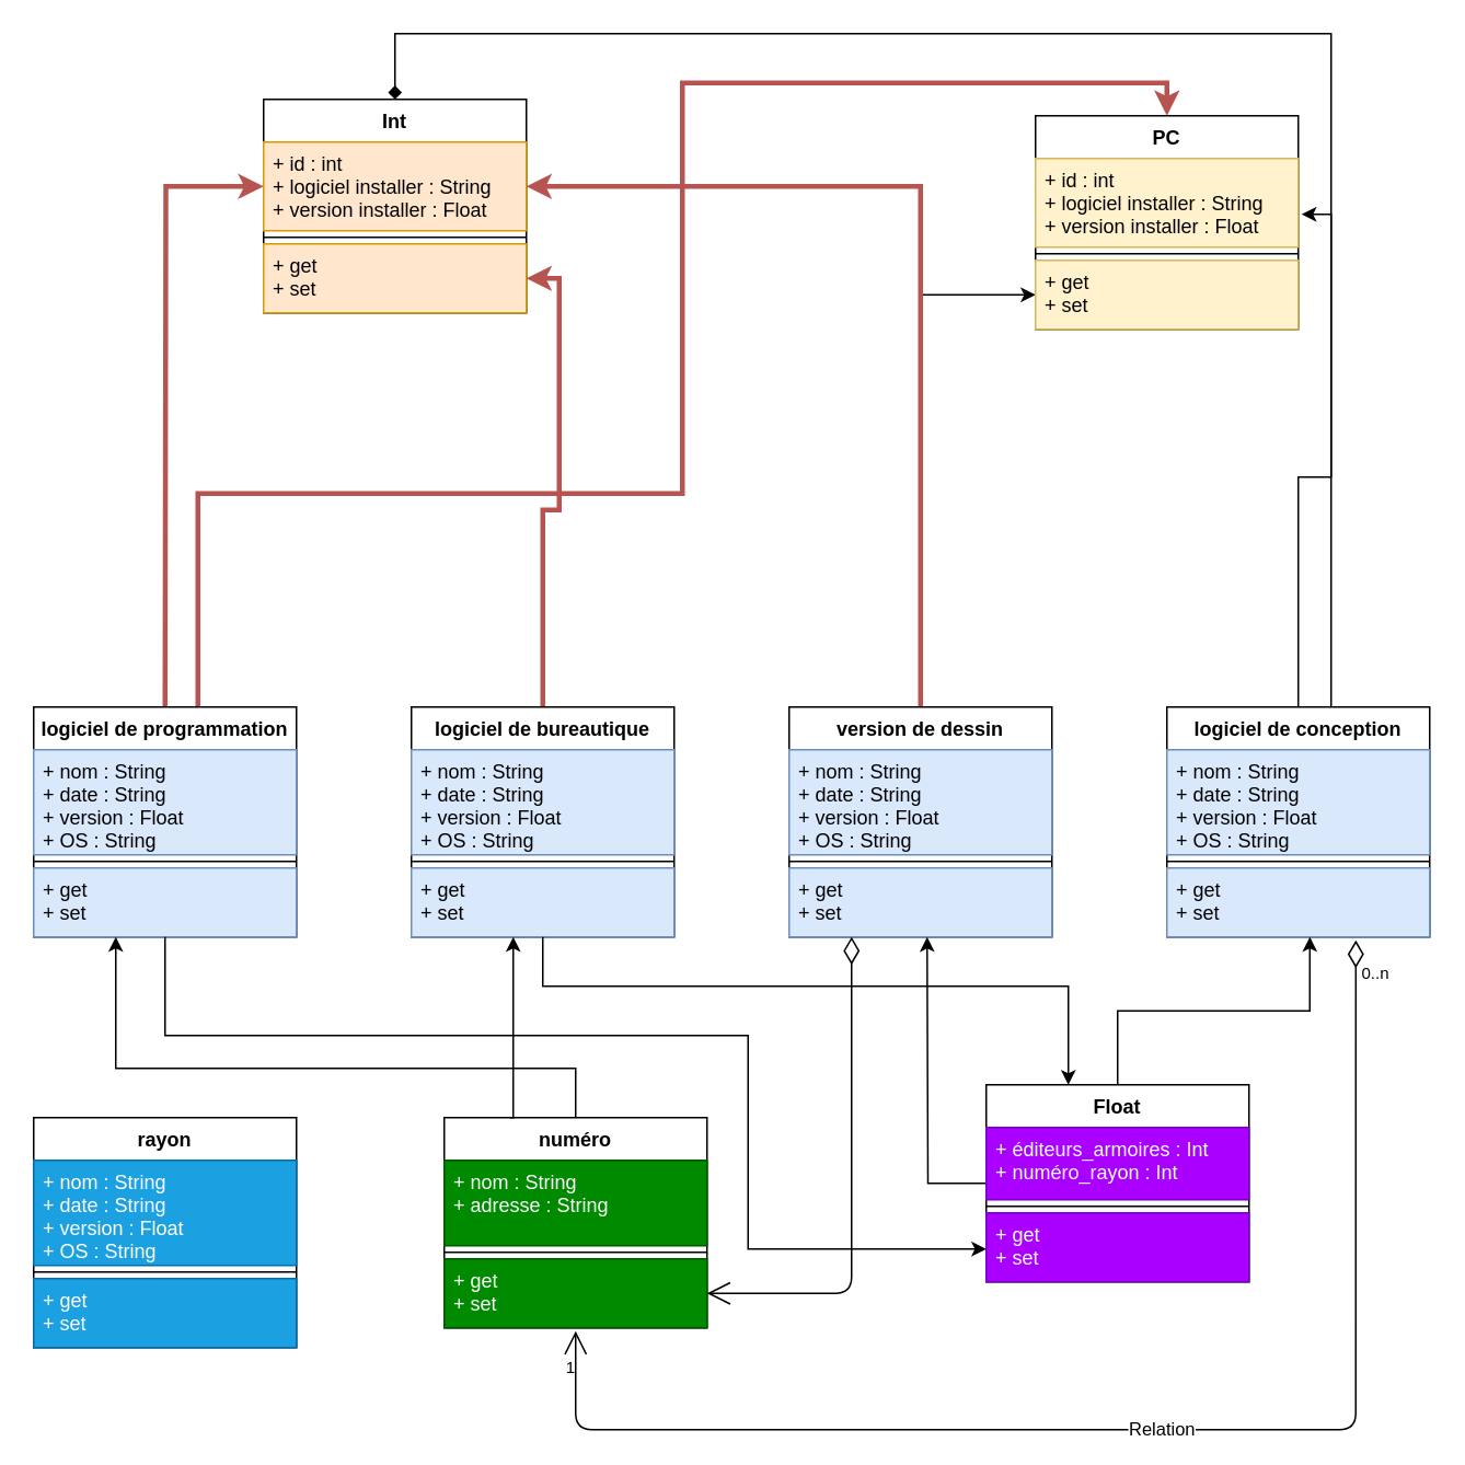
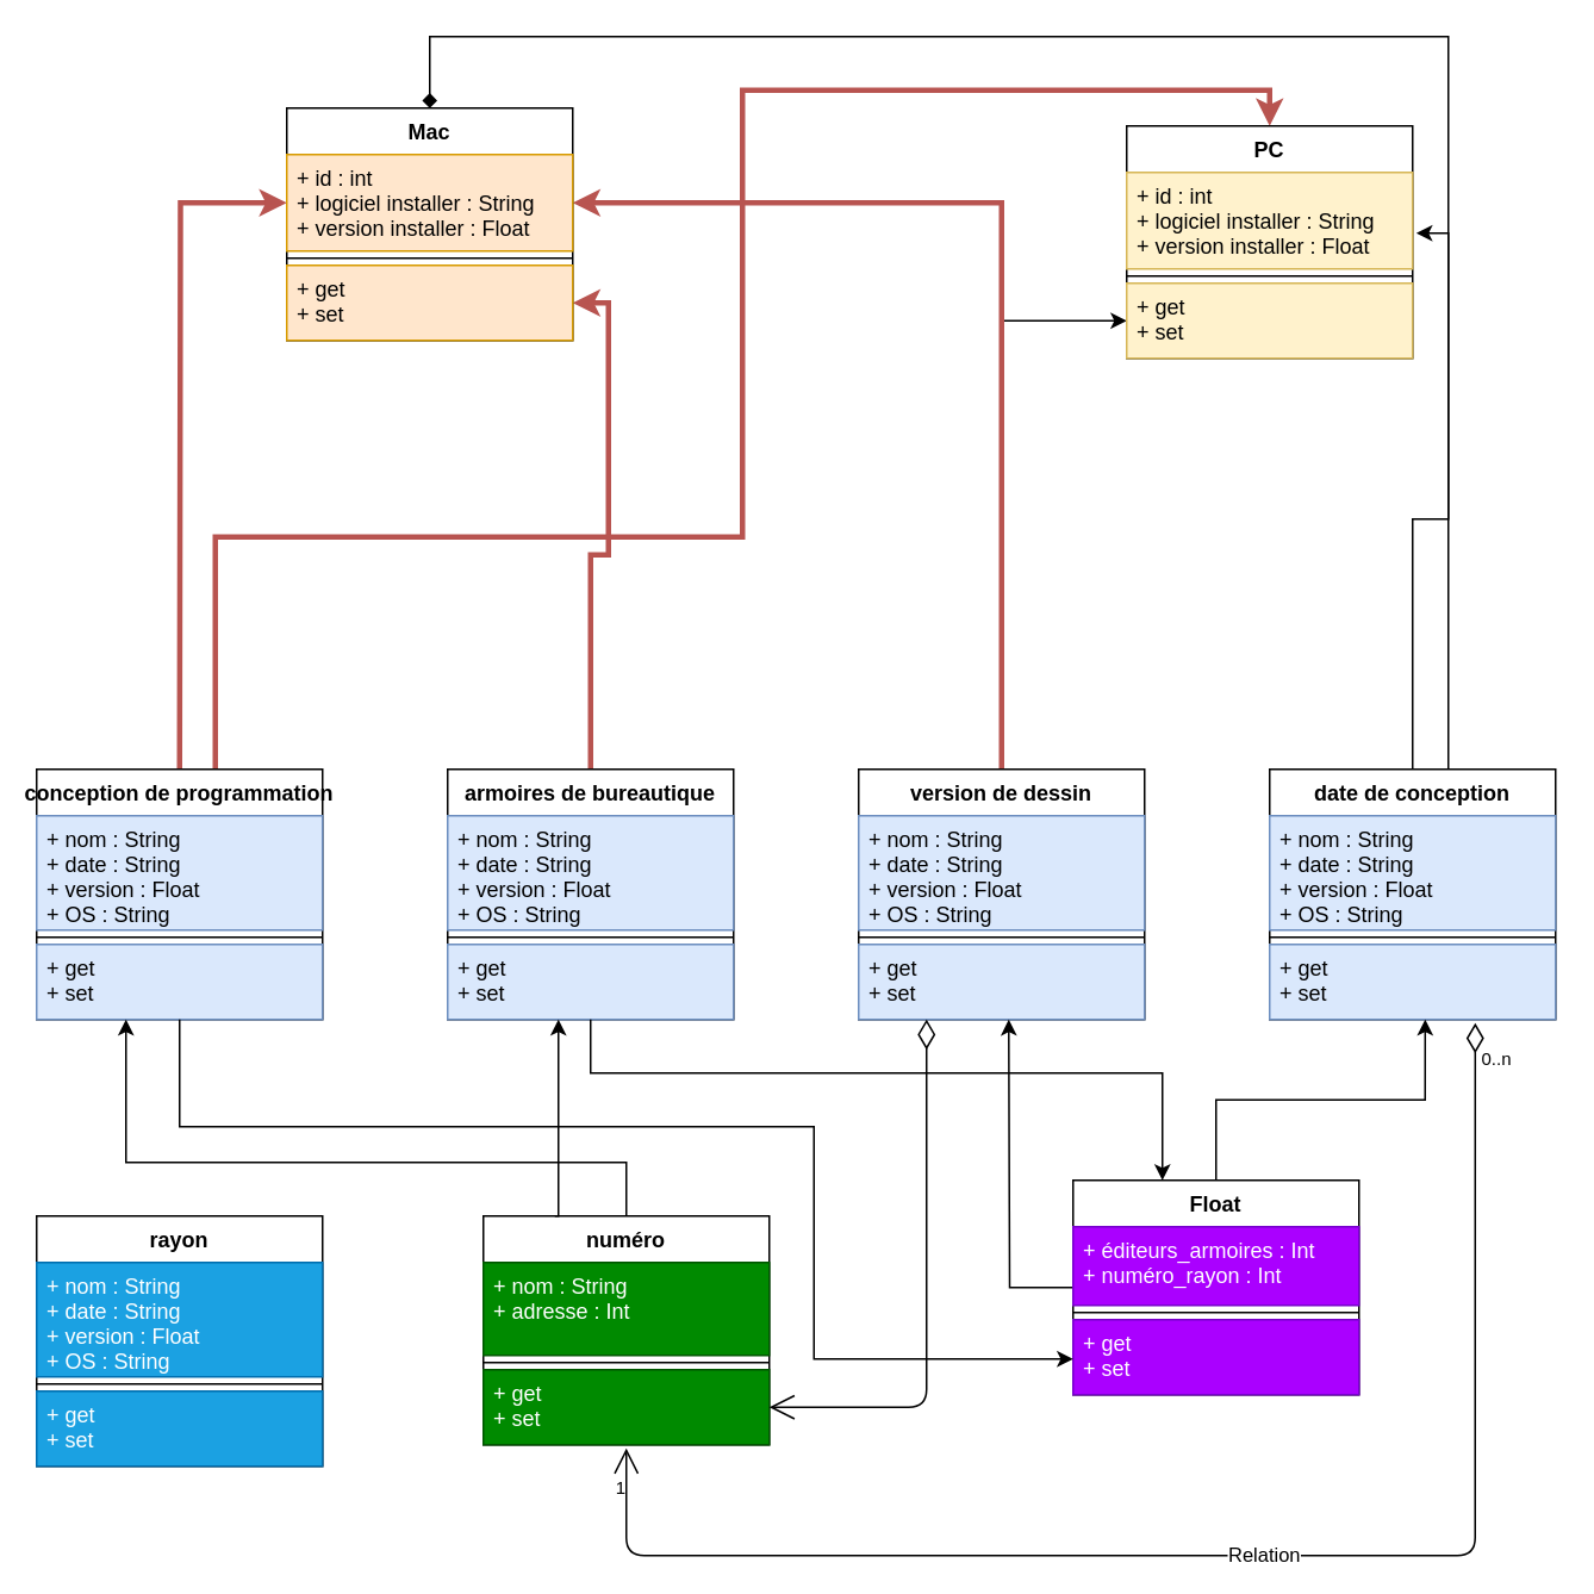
- <mxCell id="29" value="Int" style="swimlane;fontStyle=1;align=center;verticalAlign=top;childLayout=stackLayout;horizontal=1;startSize=26;horizontalStack=0;resizeParent=1;resizeParentMax=0;resizeLast=0;collapsible=1;marginBottom=0;" parent="1" vertex="1"><mxGeometry x="160" y="60" width="160" height="130" as="geometry" /></mxCell>
+ <mxCell id="29" value="Mac" style="swimlane;fontStyle=1;align=center;verticalAlign=top;childLayout=stackLayout;horizontal=1;startSize=26;horizontalStack=0;resizeParent=1;resizeParentMax=0;resizeLast=0;collapsible=1;marginBottom=0;" parent="1" vertex="1"><mxGeometry x="160" y="60" width="160" height="130" as="geometry" /></mxCell>
- <mxCell id="21" value="logiciel de programmation" style="swimlane;fontStyle=1;align=center;verticalAlign=top;childLayout=stackLayout;horizontal=1;startSize=26;horizontalStack=0;resizeParent=1;resizeParentMax=0;resizeLast=0;collapsible=1;marginBottom=0;" parent="1" vertex="1"><mxGeometry x="20" y="430" width="160" height="140" as="geometry" /></mxCell>
+ <mxCell id="21" value="conception de programmation" style="swimlane;fontStyle=1;align=center;verticalAlign=top;childLayout=stackLayout;horizontal=1;startSize=26;horizontalStack=0;resizeParent=1;resizeParentMax=0;resizeLast=0;collapsible=1;marginBottom=0;" parent="1" vertex="1"><mxGeometry x="20" y="430" width="160" height="140" as="geometry" /></mxCell>
- <mxCell id="3" value="logiciel de bureautique" style="swimlane;fontStyle=1;align=center;verticalAlign=top;childLayout=stackLayout;horizontal=1;startSize=26;horizontalStack=0;resizeParent=1;resizeParentMax=0;resizeLast=0;collapsible=1;marginBottom=0;" parent="1" vertex="1"><mxGeometry x="250" y="430" width="160" height="140" as="geometry" /></mxCell>
+ <mxCell id="3" value="armoires de bureautique" style="swimlane;fontStyle=1;align=center;verticalAlign=top;childLayout=stackLayout;horizontal=1;startSize=26;horizontalStack=0;resizeParent=1;resizeParentMax=0;resizeLast=0;collapsible=1;marginBottom=0;" parent="1" vertex="1"><mxGeometry x="250" y="430" width="160" height="140" as="geometry" /></mxCell>
- <mxCell id="15" value="logiciel de conception" style="swimlane;fontStyle=1;align=center;verticalAlign=top;childLayout=stackLayout;horizontal=1;startSize=26;horizontalStack=0;resizeParent=1;resizeParentMax=0;resizeLast=0;collapsible=1;marginBottom=0;" parent="1" vertex="1"><mxGeometry x="710" y="430" width="160" height="140" as="geometry" /></mxCell>
+ <mxCell id="15" value="date de conception" style="swimlane;fontStyle=1;align=center;verticalAlign=top;childLayout=stackLayout;horizontal=1;startSize=26;horizontalStack=0;resizeParent=1;resizeParentMax=0;resizeLast=0;collapsible=1;marginBottom=0;" parent="1" vertex="1"><mxGeometry x="710" y="430" width="160" height="140" as="geometry" /></mxCell>
- <mxCell id="26" value="+ nom : String&#10;+ adresse : String&#10;" style="text;strokeColor=#005700;fillColor=#008a00;align=left;verticalAlign=top;spacingLeft=4;spacingRight=4;overflow=hidden;rotatable=0;points=[[0,0.5],[1,0.5]];portConstraint=eastwest;fontColor=#ffffff;" parent="25" vertex="1"><mxGeometry y="26" width="160" height="52" as="geometry" /></mxCell>
+ <mxCell id="26" value="+ nom : String&#10;+ adresse : Int&#10;" style="text;strokeColor=#005700;fillColor=#008a00;align=left;verticalAlign=top;spacingLeft=4;spacingRight=4;overflow=hidden;rotatable=0;points=[[0,0.5],[1,0.5]];portConstraint=eastwest;fontColor=#ffffff;" parent="25" vertex="1"><mxGeometry y="26" width="160" height="52" as="geometry" /></mxCell>
